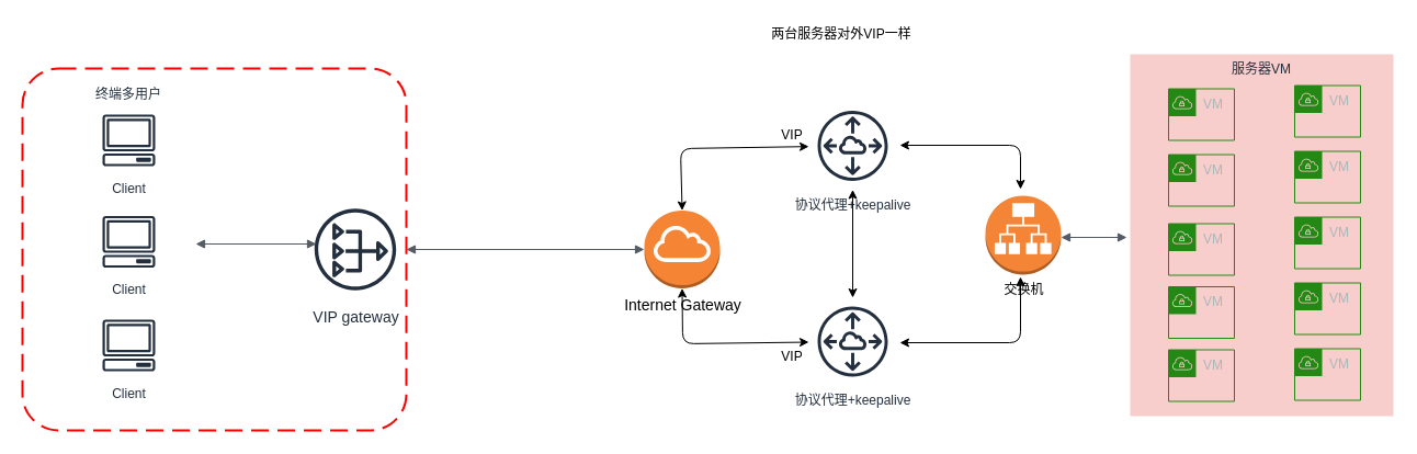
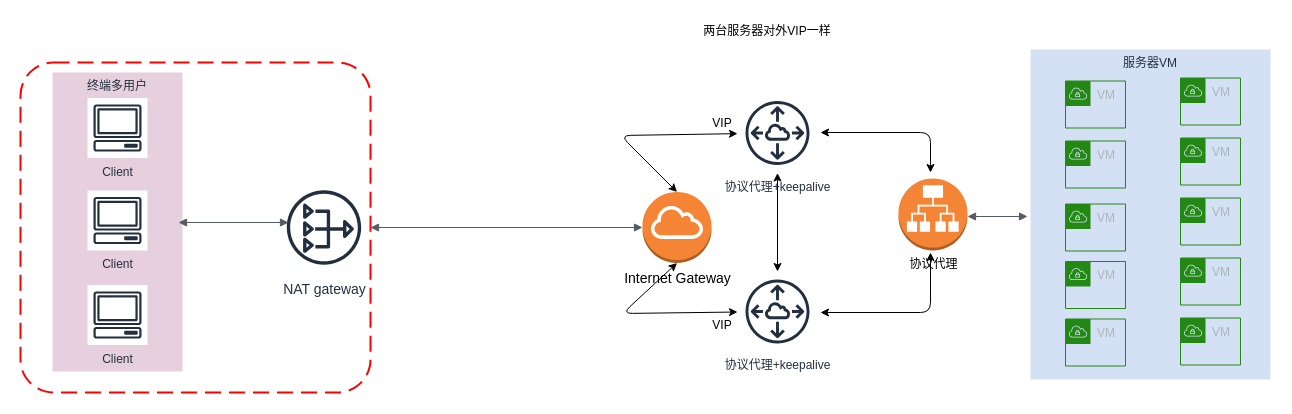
- <mxCell id="3" value="终端多用户" style="fillColor=#ffffff;strokeColor=none;dashed=0;verticalAlign=top;fontStyle=0;fontColor=#232F3D;" vertex="1" parent="1"><mxGeometry x="52" y="72" width="130" height="299" as="geometry" /></mxCell>
+ <mxCell id="3" value="终端多用户" style="fillColor=#E6D0DE;strokeColor=none;dashed=0;verticalAlign=top;fontStyle=0;fontColor=#232F3D;" vertex="1" parent="1"><mxGeometry x="52" y="72" width="130" height="299" as="geometry" /></mxCell>
- <mxCell id="2" value="服务器VM" style="fillColor=#f8cecc;strokeColor=none;dashed=0;verticalAlign=top;fontStyle=0;fontColor=#232F3D;" vertex="1" parent="1"><mxGeometry x="1030" y="49" width="240" height="330" as="geometry" /></mxCell>
+ <mxCell id="2" value="服务器VM" style="fillColor=#D4E1F5;strokeColor=none;dashed=0;verticalAlign=top;fontStyle=0;fontColor=#232F3D;" vertex="1" parent="1"><mxGeometry x="1030" y="49" width="240" height="330" as="geometry" /></mxCell>
- <mxCell id="4" value="&lt;font style=&quot;font-size: 14px&quot;&gt;Internet Gateway&lt;/font&gt;" style="outlineConnect=0;dashed=0;verticalLabelPosition=bottom;verticalAlign=top;align=center;html=1;shape=mxgraph.aws3.internet_gateway;fillColor=#F58534;gradientColor=none;" vertex="1" parent="1"><mxGeometry x="587" y="191.5" width="69" height="71" as="geometry" /></mxCell>
+ <mxCell id="4" value="&lt;font style=&quot;font-size: 14px&quot;&gt;Internet Gateway&lt;/font&gt;" style="outlineConnect=0;dashed=0;verticalLabelPosition=bottom;verticalAlign=top;align=center;html=1;shape=mxgraph.aws3.internet_gateway;fillColor=#F58534;gradientColor=none;" vertex="1" parent="1"><mxGeometry x="642" y="191.5" width="69" height="71" as="geometry" /></mxCell>
- <mxCell id="16" value="交换机" style="outlineConnect=0;dashed=0;verticalLabelPosition=bottom;verticalAlign=top;align=center;html=1;shape=mxgraph.aws3.application_load_balancer;fillColor=#F58536;gradientColor=none;" vertex="1" parent="1"><mxGeometry x="898" y="178" width="69" height="72" as="geometry" /></mxCell>
+ <mxCell id="16" value="协议代理" style="outlineConnect=0;dashed=0;verticalLabelPosition=bottom;verticalAlign=top;align=center;html=1;shape=mxgraph.aws3.application_load_balancer;fillColor=#F58536;gradientColor=none;" vertex="1" parent="1"><mxGeometry x="898" y="178" width="69" height="72" as="geometry" /></mxCell>
- <mxCell id="6" value="&lt;font style=&quot;font-size: 14px&quot;&gt;VIP gateway&lt;/font&gt;" style="outlineConnect=0;fontColor=#232F3E;gradientColor=none;strokeColor=#232F3E;fillColor=#ffffff;dashed=0;verticalLabelPosition=bottom;verticalAlign=top;align=center;html=1;fontSize=12;fontStyle=0;aspect=fixed;shape=mxgraph.aws4.resourceIcon;resIcon=mxgraph.aws4.nat_gateway;" vertex="1" parent="1"><mxGeometry x="277" y="180.5" width="93" height="93" as="geometry" /></mxCell>
+ <mxCell id="6" value="&lt;font style=&quot;font-size: 14px&quot;&gt;NAT gateway&lt;/font&gt;" style="outlineConnect=0;fontColor=#232F3E;gradientColor=none;strokeColor=#232F3E;fillColor=#ffffff;dashed=0;verticalLabelPosition=bottom;verticalAlign=top;align=center;html=1;fontSize=12;fontStyle=0;aspect=fixed;shape=mxgraph.aws4.resourceIcon;resIcon=mxgraph.aws4.nat_gateway;" vertex="1" parent="1"><mxGeometry x="277" y="180.5" width="93" height="93" as="geometry" /></mxCell>
